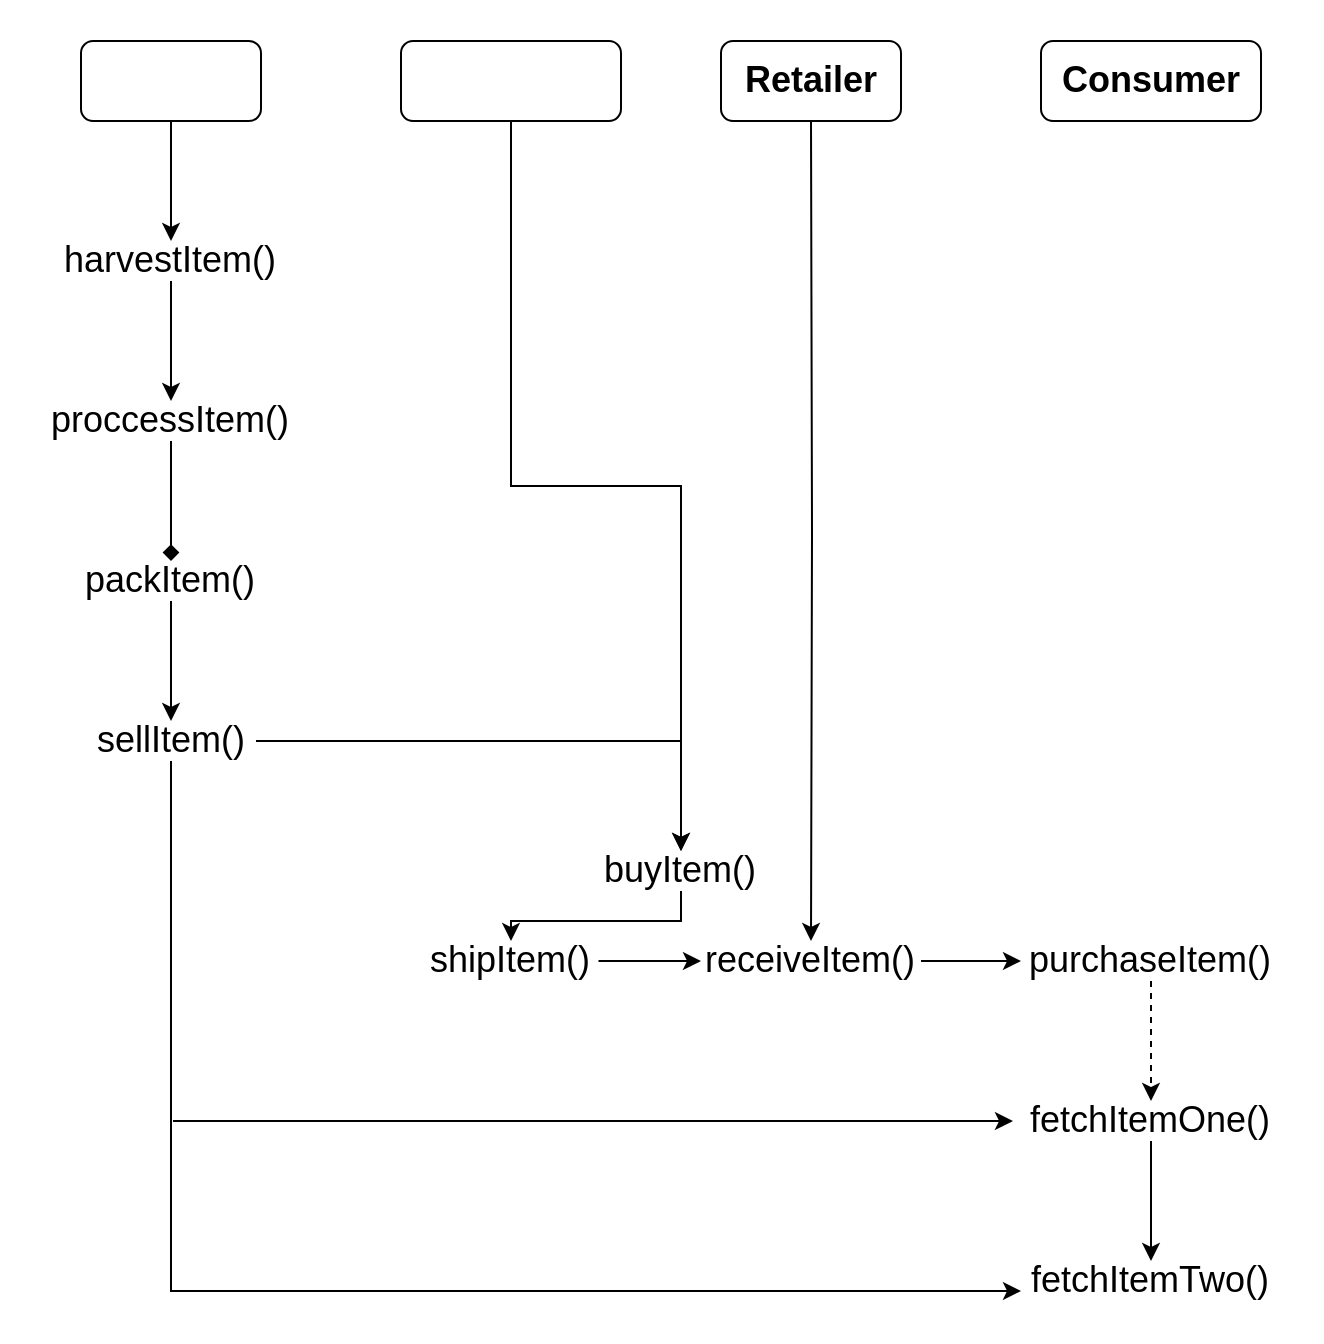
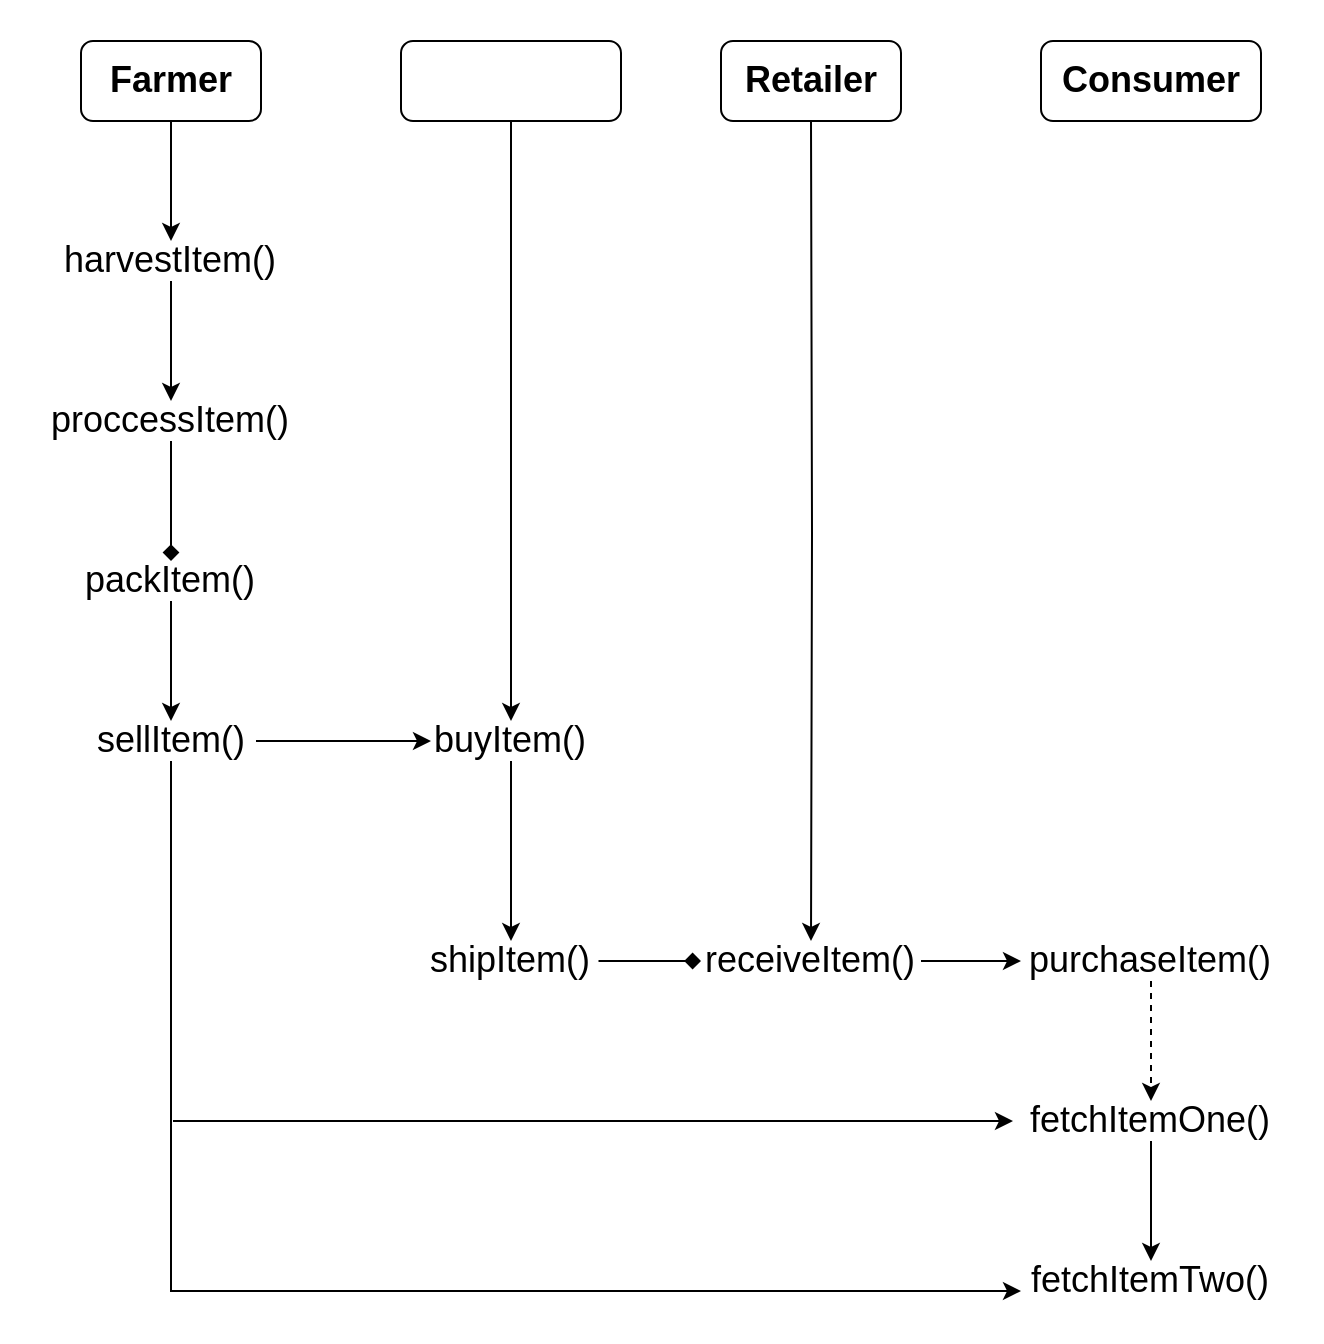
+ <mxCell id="4" value="Farmer" style="text;html=1;strokeColor=none;fillColor=none;align=center;verticalAlign=middle;whiteSpace=wrap;rounded=0;fontSize=18;fontStyle=1" parent="2" vertex="1"><mxGeometry x="12.5" y="5" width="65" height="30" as="geometry" /></mxCell>
- <mxCell id="15" value="buyItem()" style="text;html=1;strokeColor=none;fillColor=none;align=center;verticalAlign=middle;whiteSpace=wrap;rounded=0;fontSize=18;" parent="1" vertex="1"><mxGeometry x="300" y="425" width="80" height="20" as="geometry" /></mxCell>
+ <mxCell id="15" value="buyItem()" style="text;html=1;strokeColor=none;fillColor=none;align=center;verticalAlign=middle;whiteSpace=wrap;rounded=0;fontSize=18;" parent="1" vertex="1"><mxGeometry x="215" y="360" width="80" height="20" as="geometry" /></mxCell>
- <mxCell id="27" value="" style="edgeStyle=orthogonalEdgeStyle;rounded=0;orthogonalLoop=1;jettySize=auto;html=1;" parent="1" source="28" target="31" edge="1"><mxGeometry relative="1" as="geometry" /></mxCell>
+ <mxCell id="27" value="" style="edgeStyle=orthogonalEdgeStyle;rounded=0;orthogonalLoop=1;jettySize=auto;html=1;endArrow=diamond;" parent="1" source="28" target="31" edge="1"><mxGeometry relative="1" as="geometry" /></mxCell>
